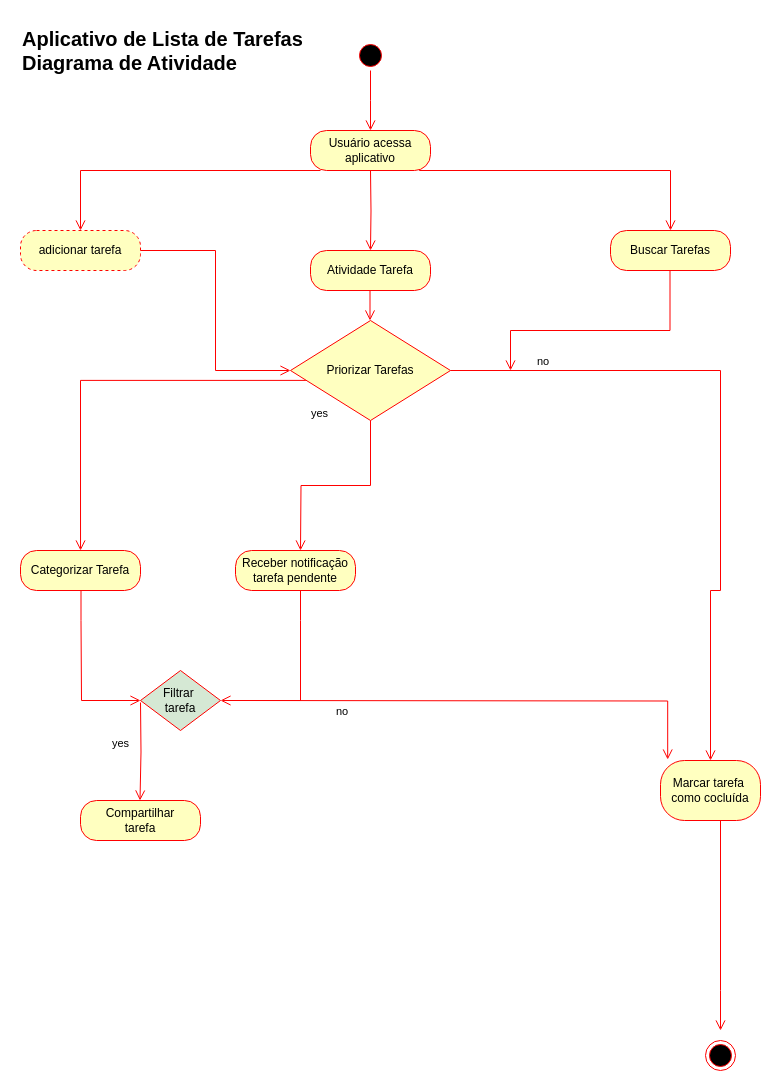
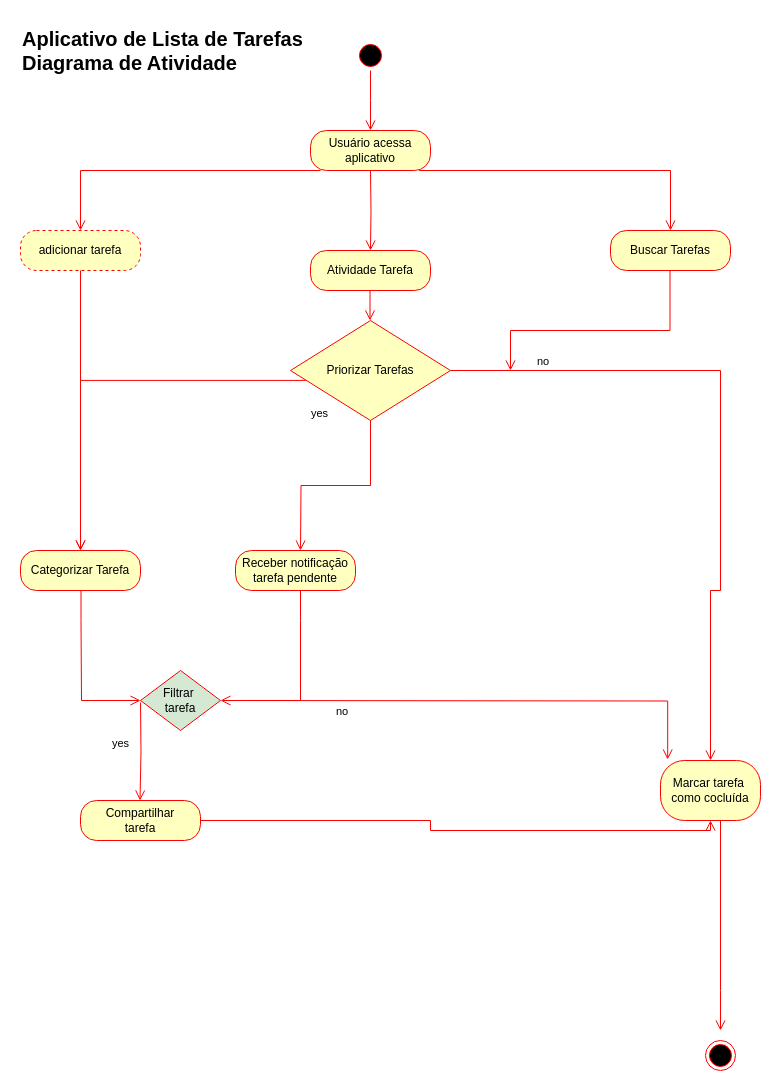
- <mxCell id="7" value="" style="edgeStyle=orthogonalEdgeStyle;html=1;verticalAlign=bottom;endArrow=open;endSize=8;strokeColor=#ff0000;rounded=0;entryX=0;entryY=0.5;entryDx=0;entryDy=0;" edge="1" source="6" parent="1" target="13"><mxGeometry relative="1" as="geometry"><mxPoint x="80" y="290" as="targetPoint" /></mxGeometry></mxCell>
+ <mxCell id="7" value="" style="edgeStyle=orthogonalEdgeStyle;html=1;verticalAlign=bottom;endArrow=open;endSize=8;strokeColor=#ff0000;rounded=0;" edge="1" source="6" parent="1" target="17"><mxGeometry relative="1" as="geometry"><mxPoint x="80" y="290" as="targetPoint" /></mxGeometry></mxCell>
+ <mxCell id="27" value="" style="edgeStyle=orthogonalEdgeStyle;html=1;verticalAlign=bottom;endArrow=open;endSize=8;strokeColor=#ff0000;rounded=0;entryX=0.5;entryY=1;entryDx=0;entryDy=0;" edge="1" source="26" parent="1" target="22"><mxGeometry relative="1" as="geometry"><mxPoint x="140" y="950" as="targetPoint" /></mxGeometry></mxCell>
